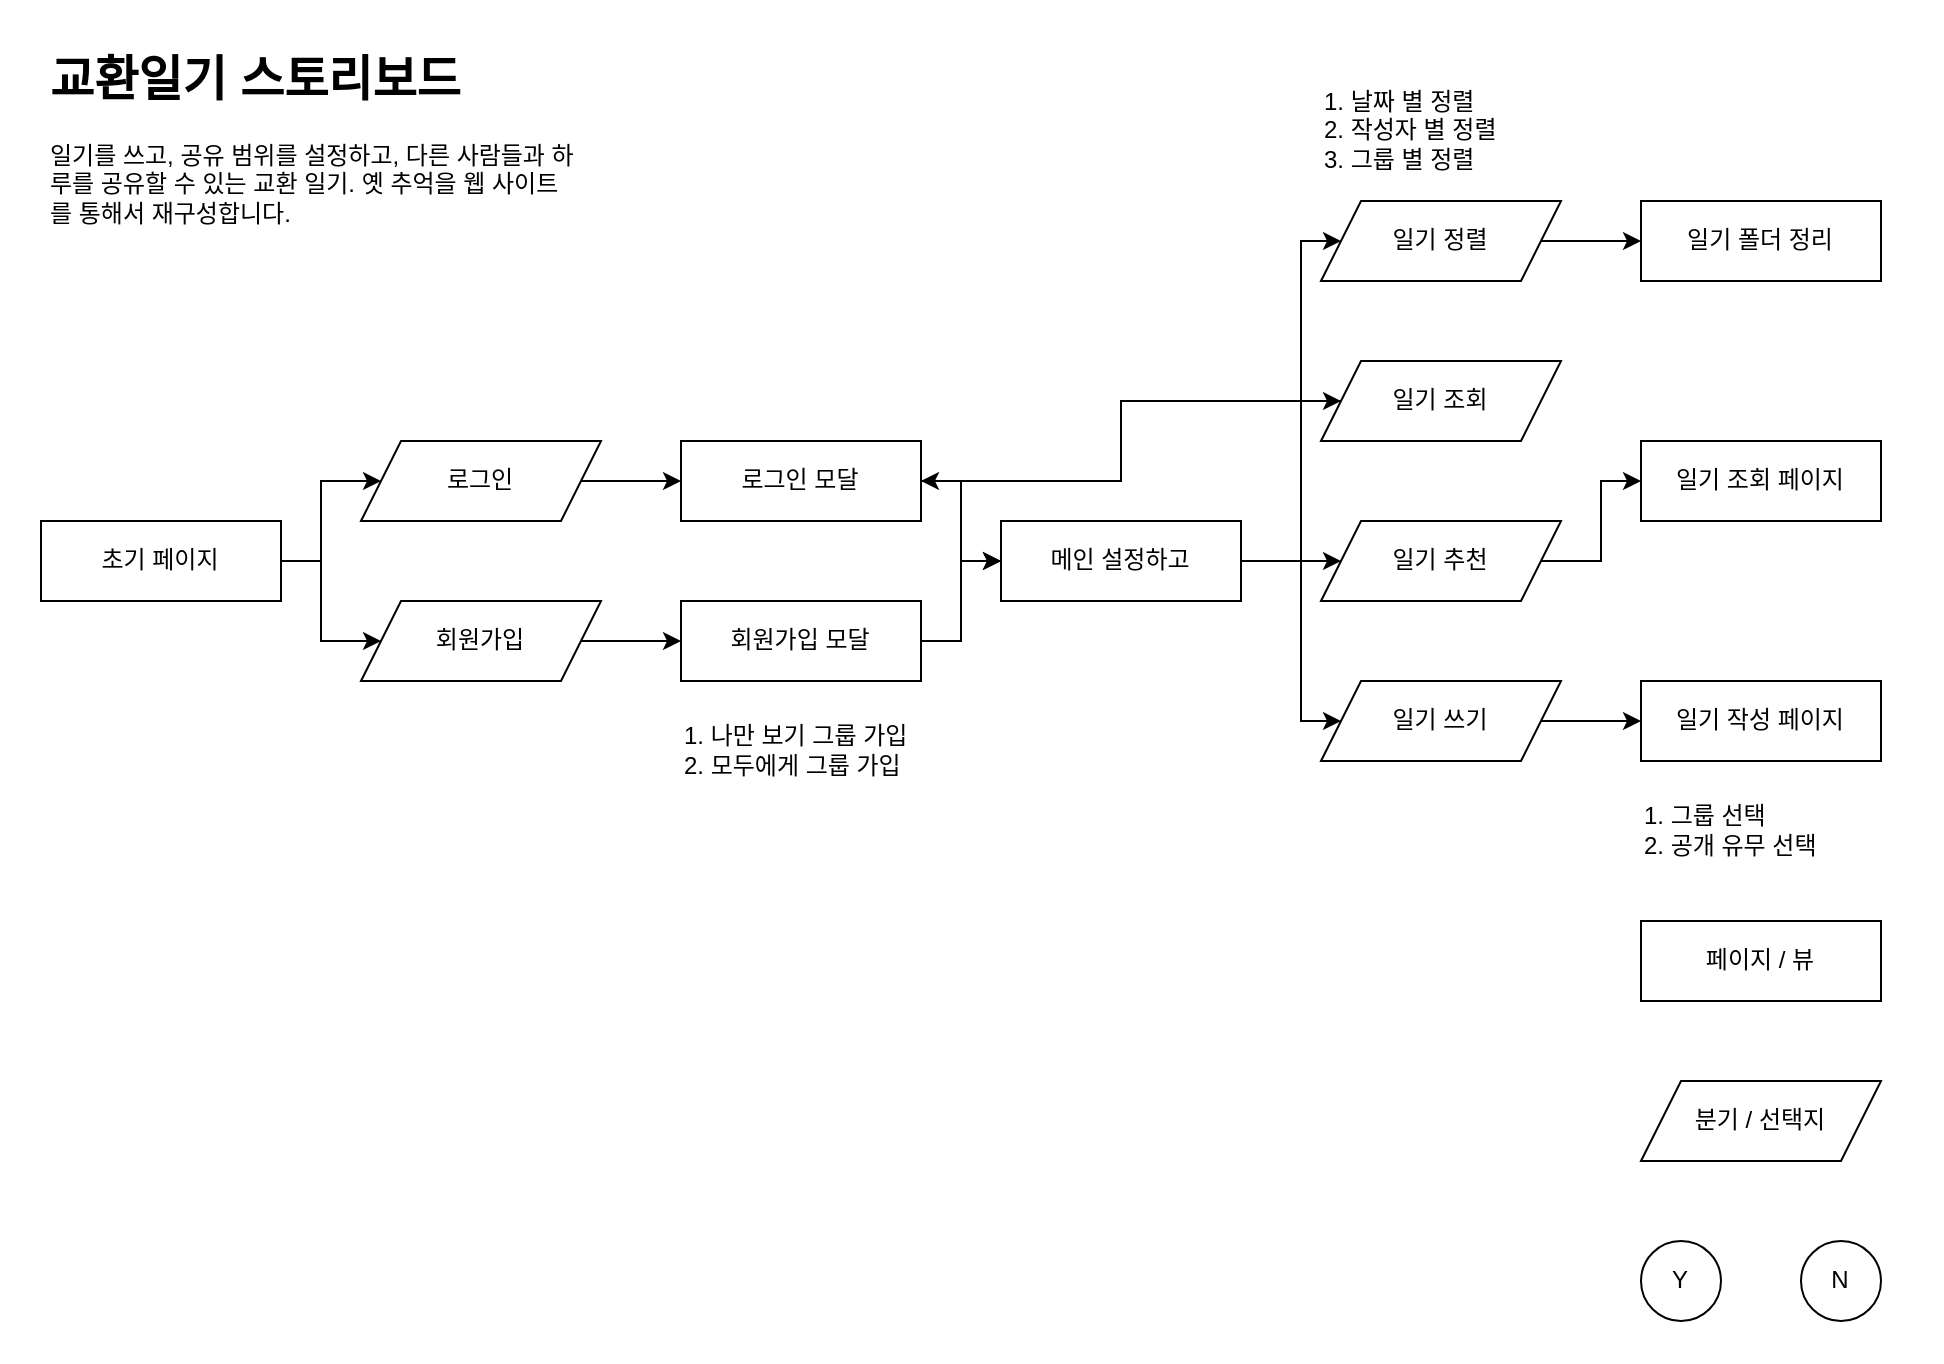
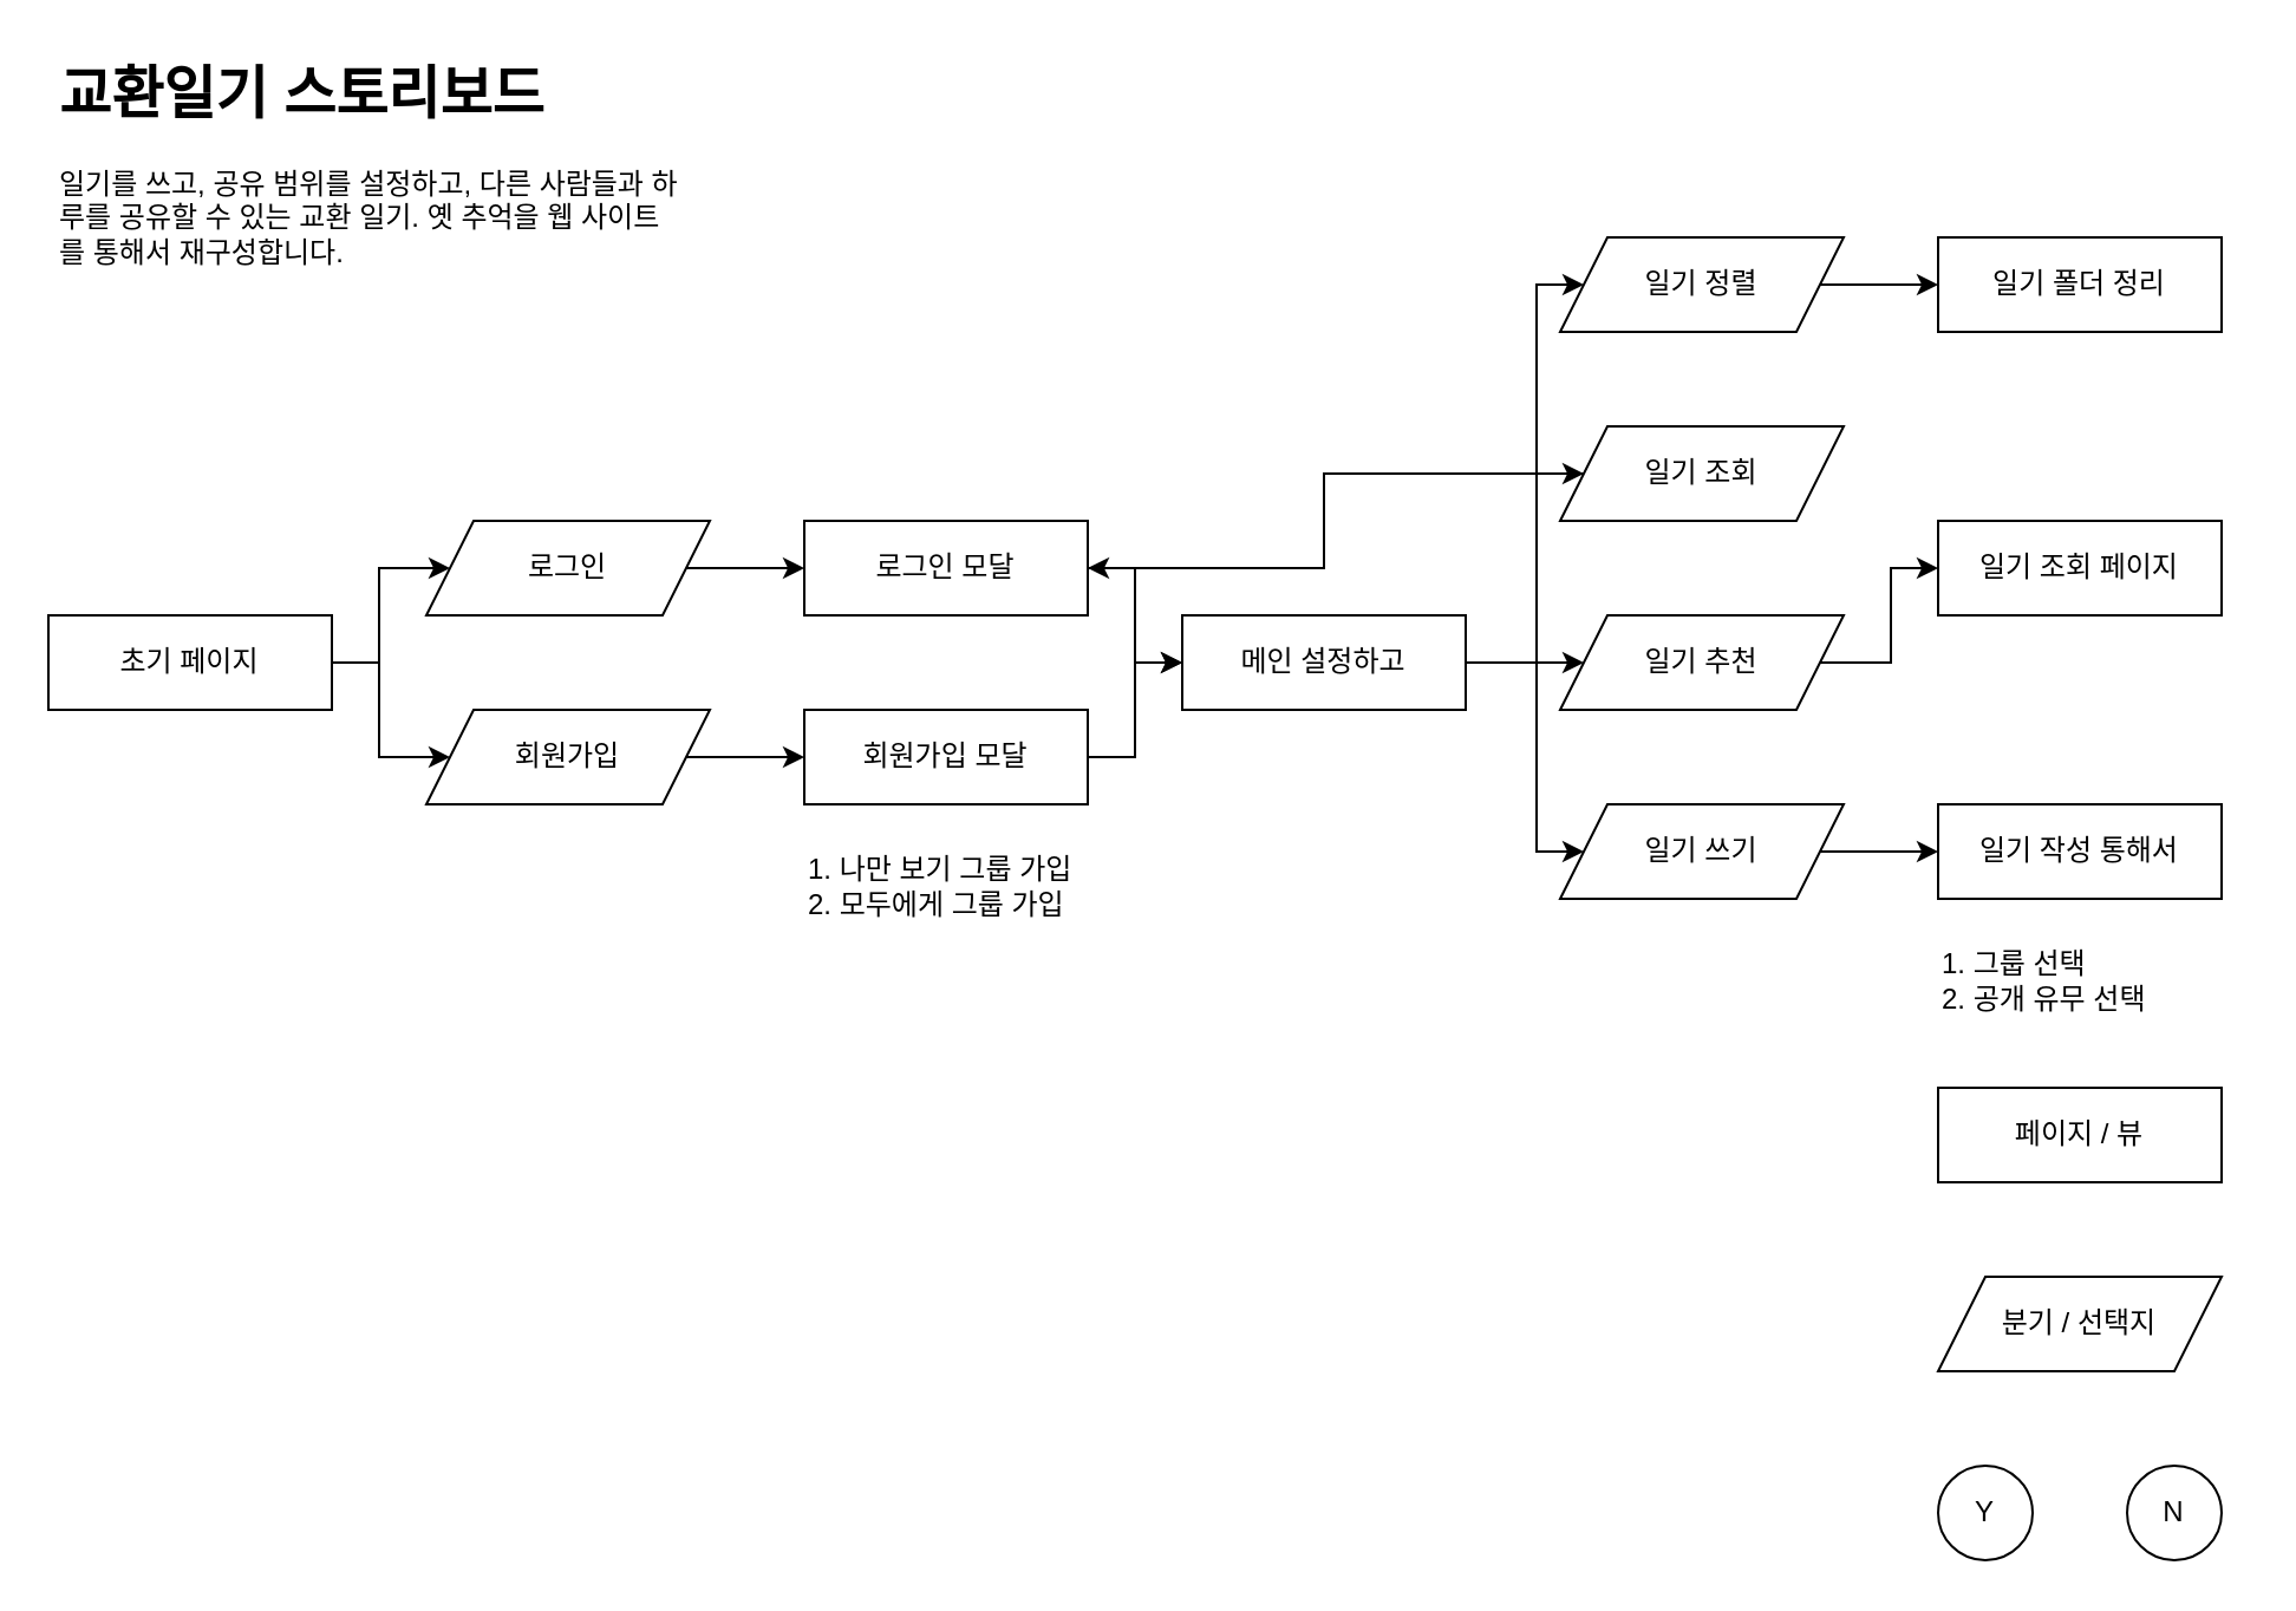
- <mxCell id="34" value="1. 날짜 별 정렬&lt;br&gt;2. 작성자 별 정렬&lt;br&gt;3. 그룹 별 정렬" style="text;html=1;strokeColor=none;fillColor=none;align=left;verticalAlign=middle;whiteSpace=wrap;rounded=0;" vertex="1" parent="1"><mxGeometry x="660" y="50" width="130" height="30" as="geometry" /></mxCell>
- <mxCell id="31" value="일기 작성 페이지" style="rounded=0;whiteSpace=wrap;html=1;" vertex="1" parent="1"><mxGeometry x="820" y="340" width="120" height="40" as="geometry" /></mxCell>
+ <mxCell id="31" value="일기 작성 통해서" style="rounded=0;whiteSpace=wrap;html=1;" vertex="1" parent="1"><mxGeometry x="820" y="340" width="120" height="40" as="geometry" /></mxCell>
